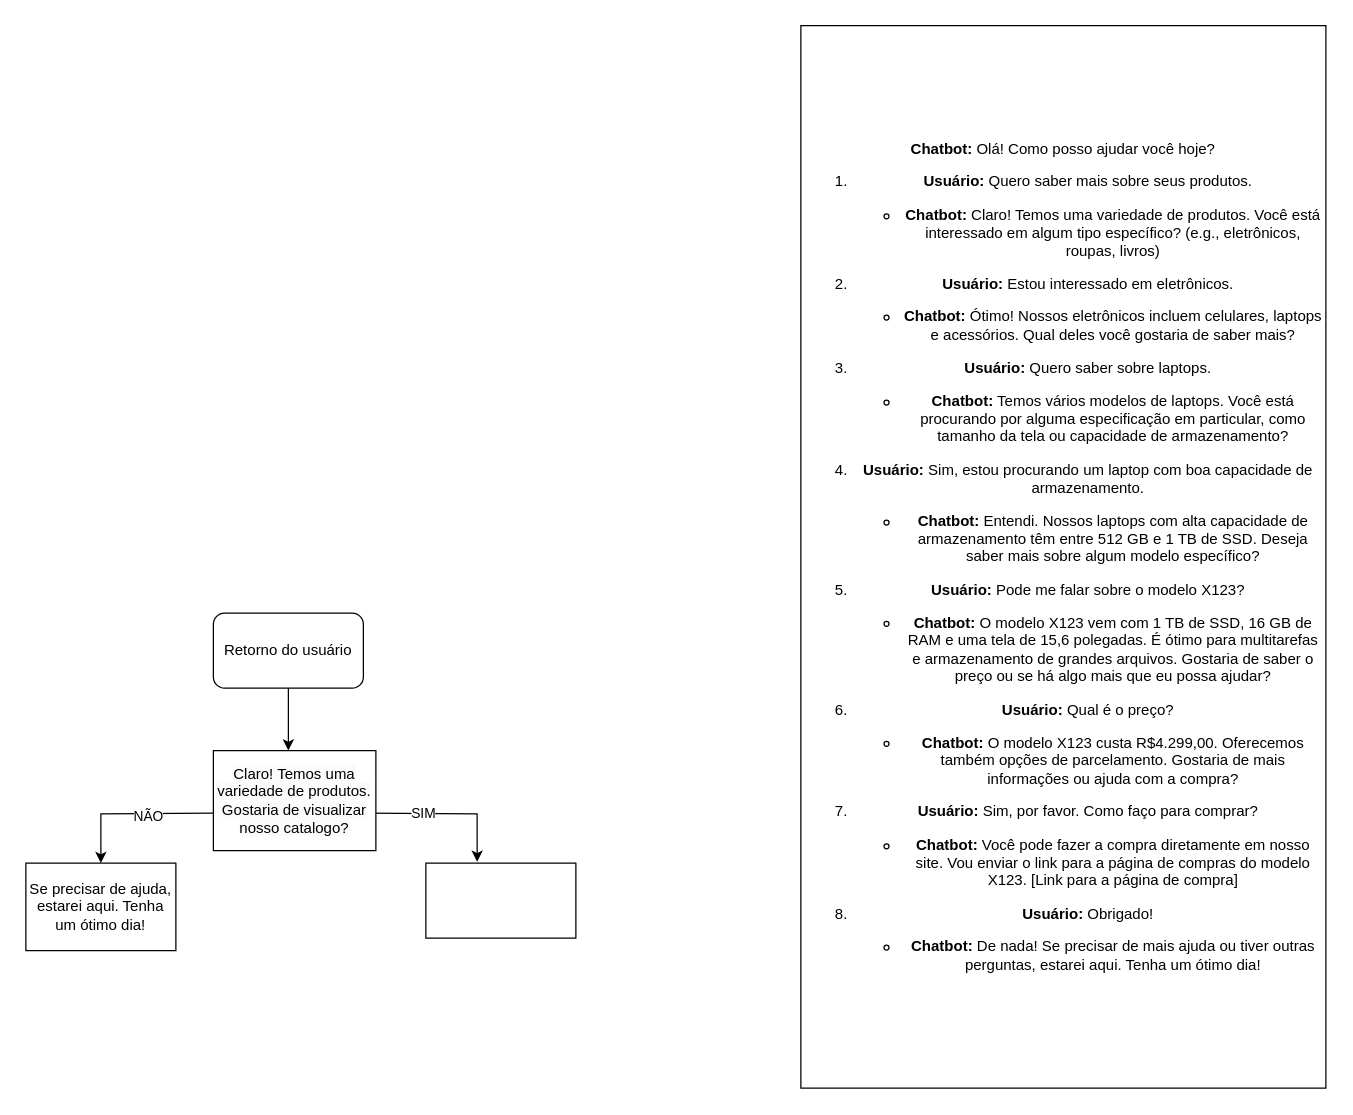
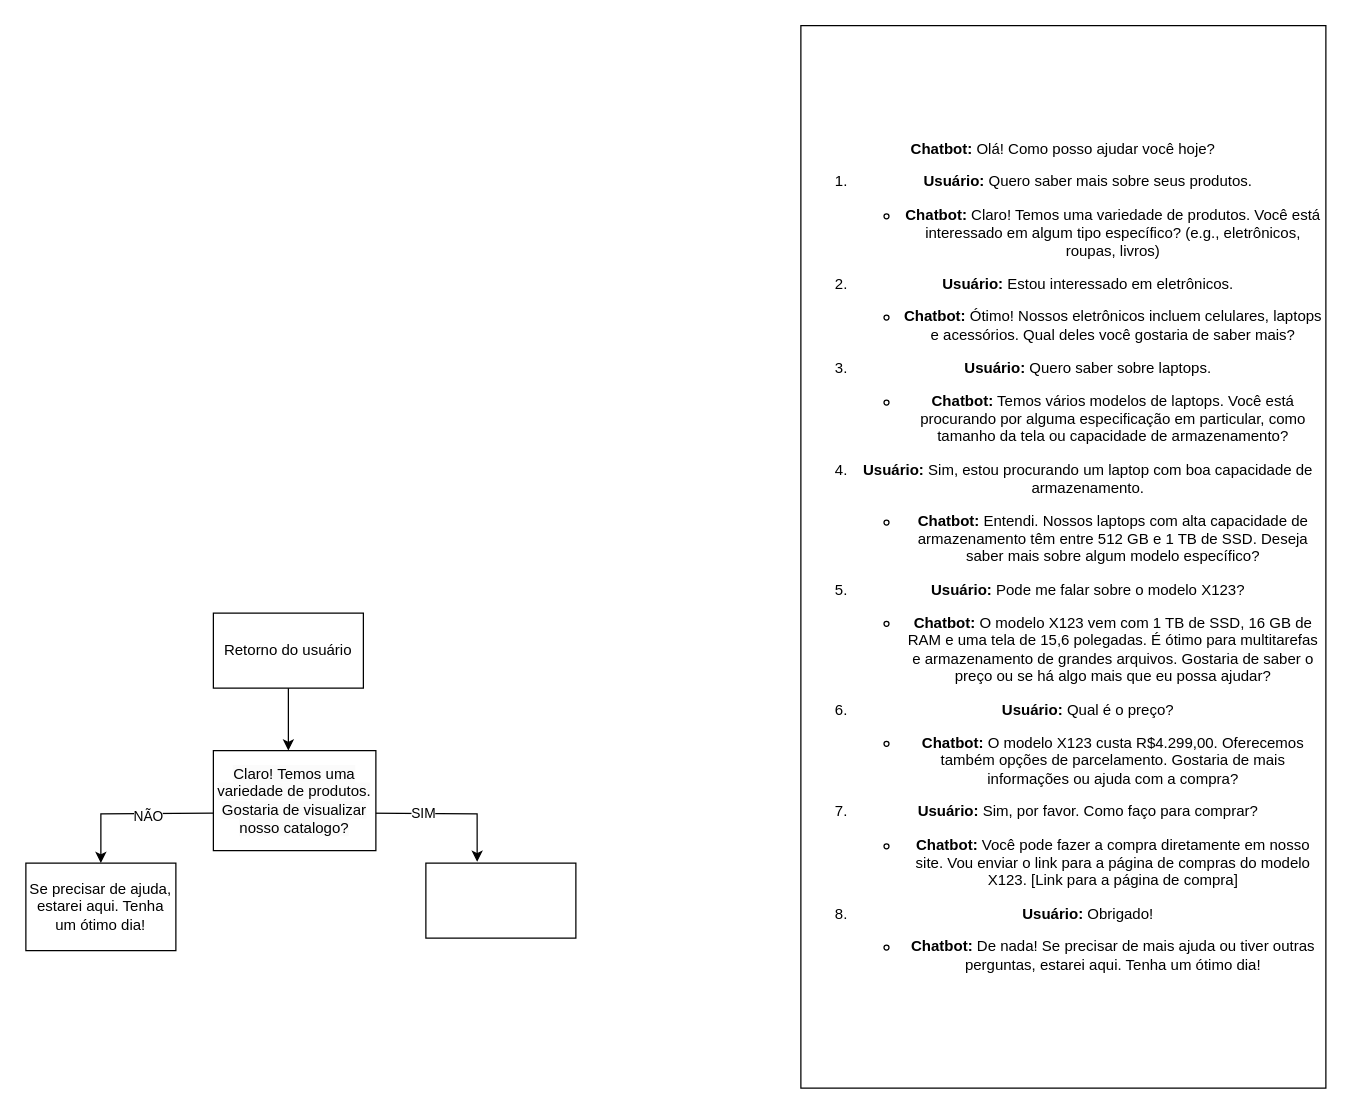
- <mxCell id="6" value="Retorno do usuário" style="whiteSpace=wrap;html=1;rounded=1;" vertex="1" parent="1"><mxGeometry x="170" y="490" width="120" height="60" as="geometry" /></mxCell>
+ <mxCell id="6" value="Retorno do usuário" style="rounded=0;whiteSpace=wrap;html=1;" vertex="1" parent="1"><mxGeometry x="170" y="490" width="120" height="60" as="geometry" /></mxCell>
